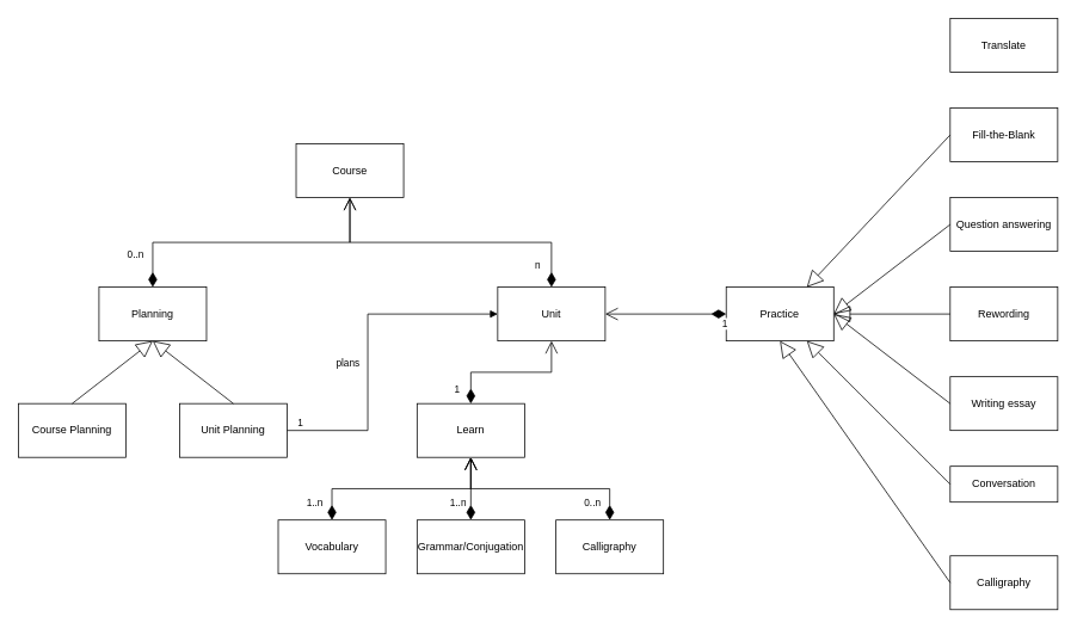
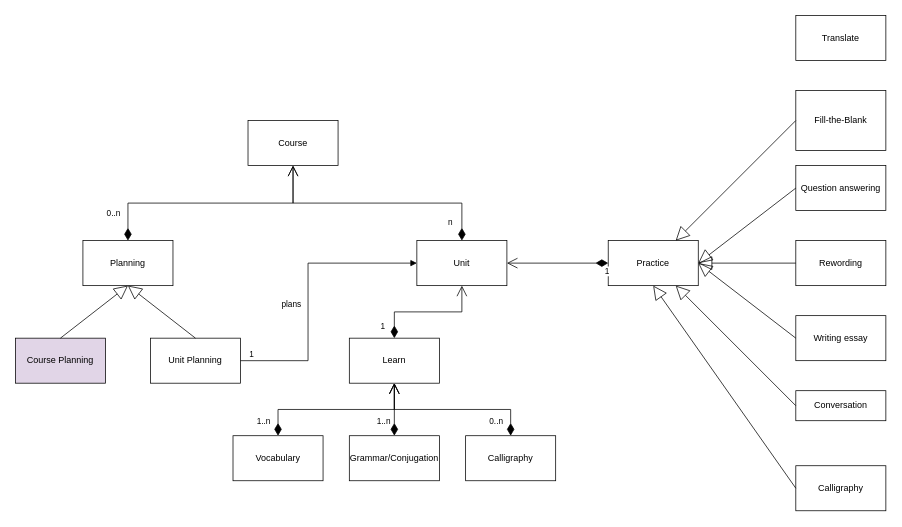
- <mxCell id="24" value="Fill-the-Blank" style="rounded=0;whiteSpace=wrap;html=1;" parent="1" vertex="1"><mxGeometry x="1060" y="120" width="120" height="60" as="geometry" /></mxCell>
+ <mxCell id="24" value="Fill-the-Blank" style="rounded=0;whiteSpace=wrap;html=1;" parent="1" vertex="1"><mxGeometry x="1060" y="120" width="120" height="80" as="geometry" /></mxCell>
- <mxCell id="11" value="Course Planning" style="rounded=0;whiteSpace=wrap;html=1;" parent="1" vertex="1"><mxGeometry x="20" y="450" width="120" height="60" as="geometry" /></mxCell>
+ <mxCell id="11" value="Course Planning" style="rounded=0;whiteSpace=wrap;html=1;fillColor=#e1d5e7;" parent="1" vertex="1"><mxGeometry x="20" y="450" width="120" height="60" as="geometry" /></mxCell>
